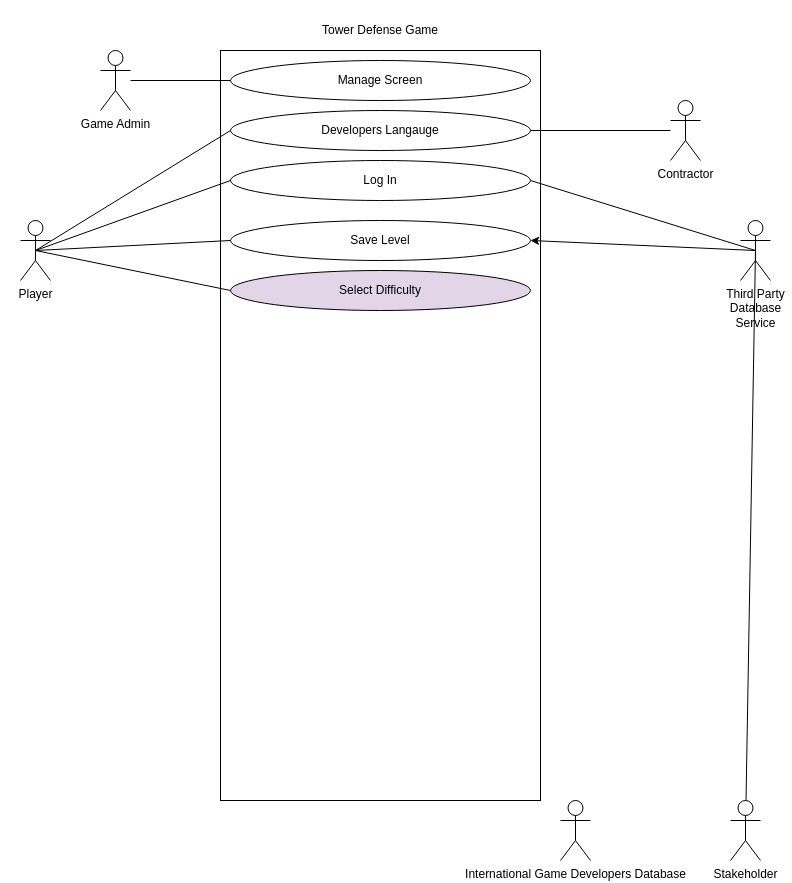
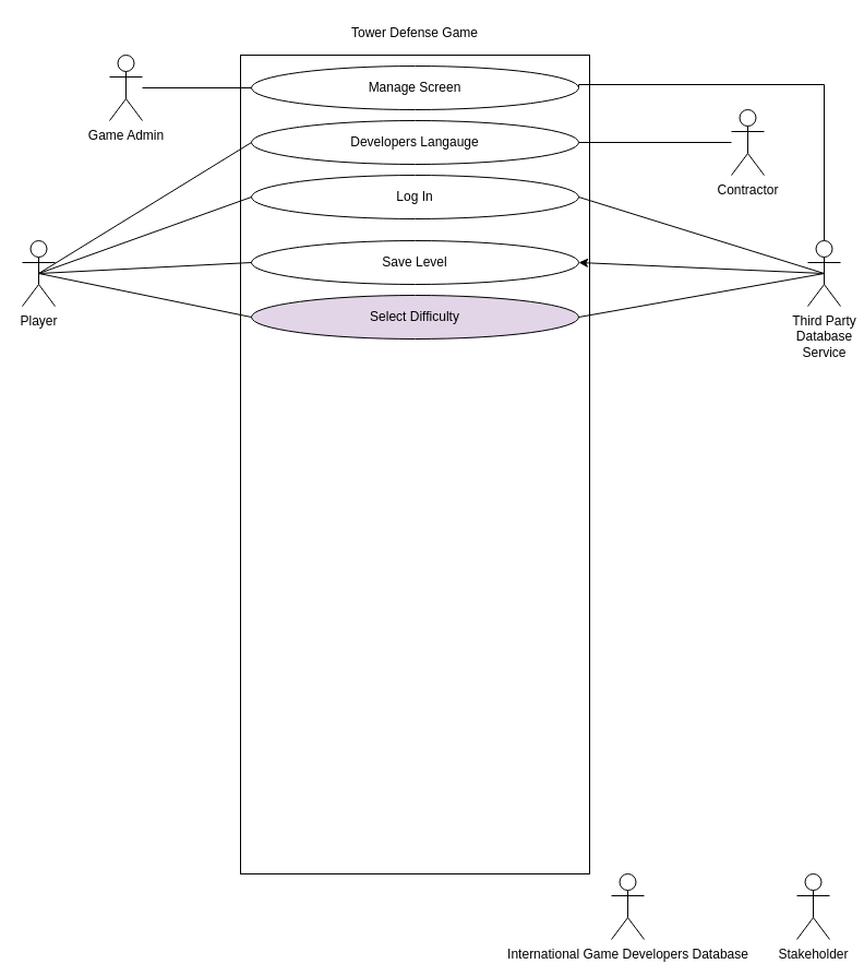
+ <mxCell id="7" style="edgeStyle=orthogonalEdgeStyle;rounded=0;orthogonalLoop=1;jettySize=auto;html=1;endFill=0;strokeColor=default;entryX=1;entryY=0.5;entryDx=0;entryDy=0;startArrow=none;startFill=0;endArrow=none;" edge="1" parent="1" source="8" target="11"><mxGeometry relative="1" as="geometry"><mxPoint x="755" y="70" as="targetPoint" /><Array as="points"><mxPoint x="755" y="77" /><mxPoint x="530" y="77" /></Array></mxGeometry></mxCell>
- <mxCell id="19" value="" style="endArrow=none;html=1;strokeColor=default;exitX=0.5;exitY=0.5;exitDx=0;exitDy=0;exitPerimeter=0;" edge="1" parent="1" source="8" target="5"><mxGeometry width="50" height="50" relative="1" as="geometry"><mxPoint x="730" y="170" as="sourcePoint" /><mxPoint x="530" y="294" as="targetPoint" /></mxGeometry></mxCell>
+ <mxCell id="19" value="" style="endArrow=none;html=1;strokeColor=default;entryX=1;entryY=0.5;entryDx=0;entryDy=0;exitX=0.5;exitY=0.5;exitDx=0;exitDy=0;exitPerimeter=0;" edge="1" parent="1" source="8" target="16"><mxGeometry width="50" height="50" relative="1" as="geometry"><mxPoint x="730" y="170" as="sourcePoint" /><mxPoint x="530" y="294" as="targetPoint" /></mxGeometry></mxCell>
